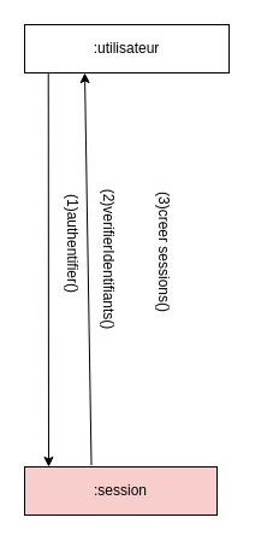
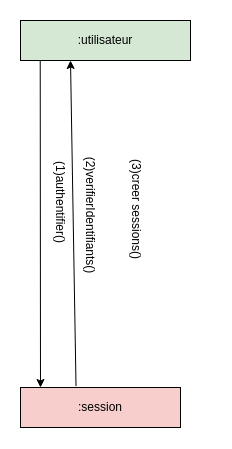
- <mxCell id="2" value=":utilisateur" style="rounded=0;whiteSpace=wrap;html=1;" vertex="1" parent="1"><mxGeometry x="20" y="20" width="170" height="40" as="geometry" /></mxCell>
+ <mxCell id="2" value=":utilisateur" style="rounded=0;whiteSpace=wrap;html=1;fillColor=#d5e8d4;" vertex="1" parent="1"><mxGeometry x="20" y="20" width="170" height="40" as="geometry" /></mxCell>
